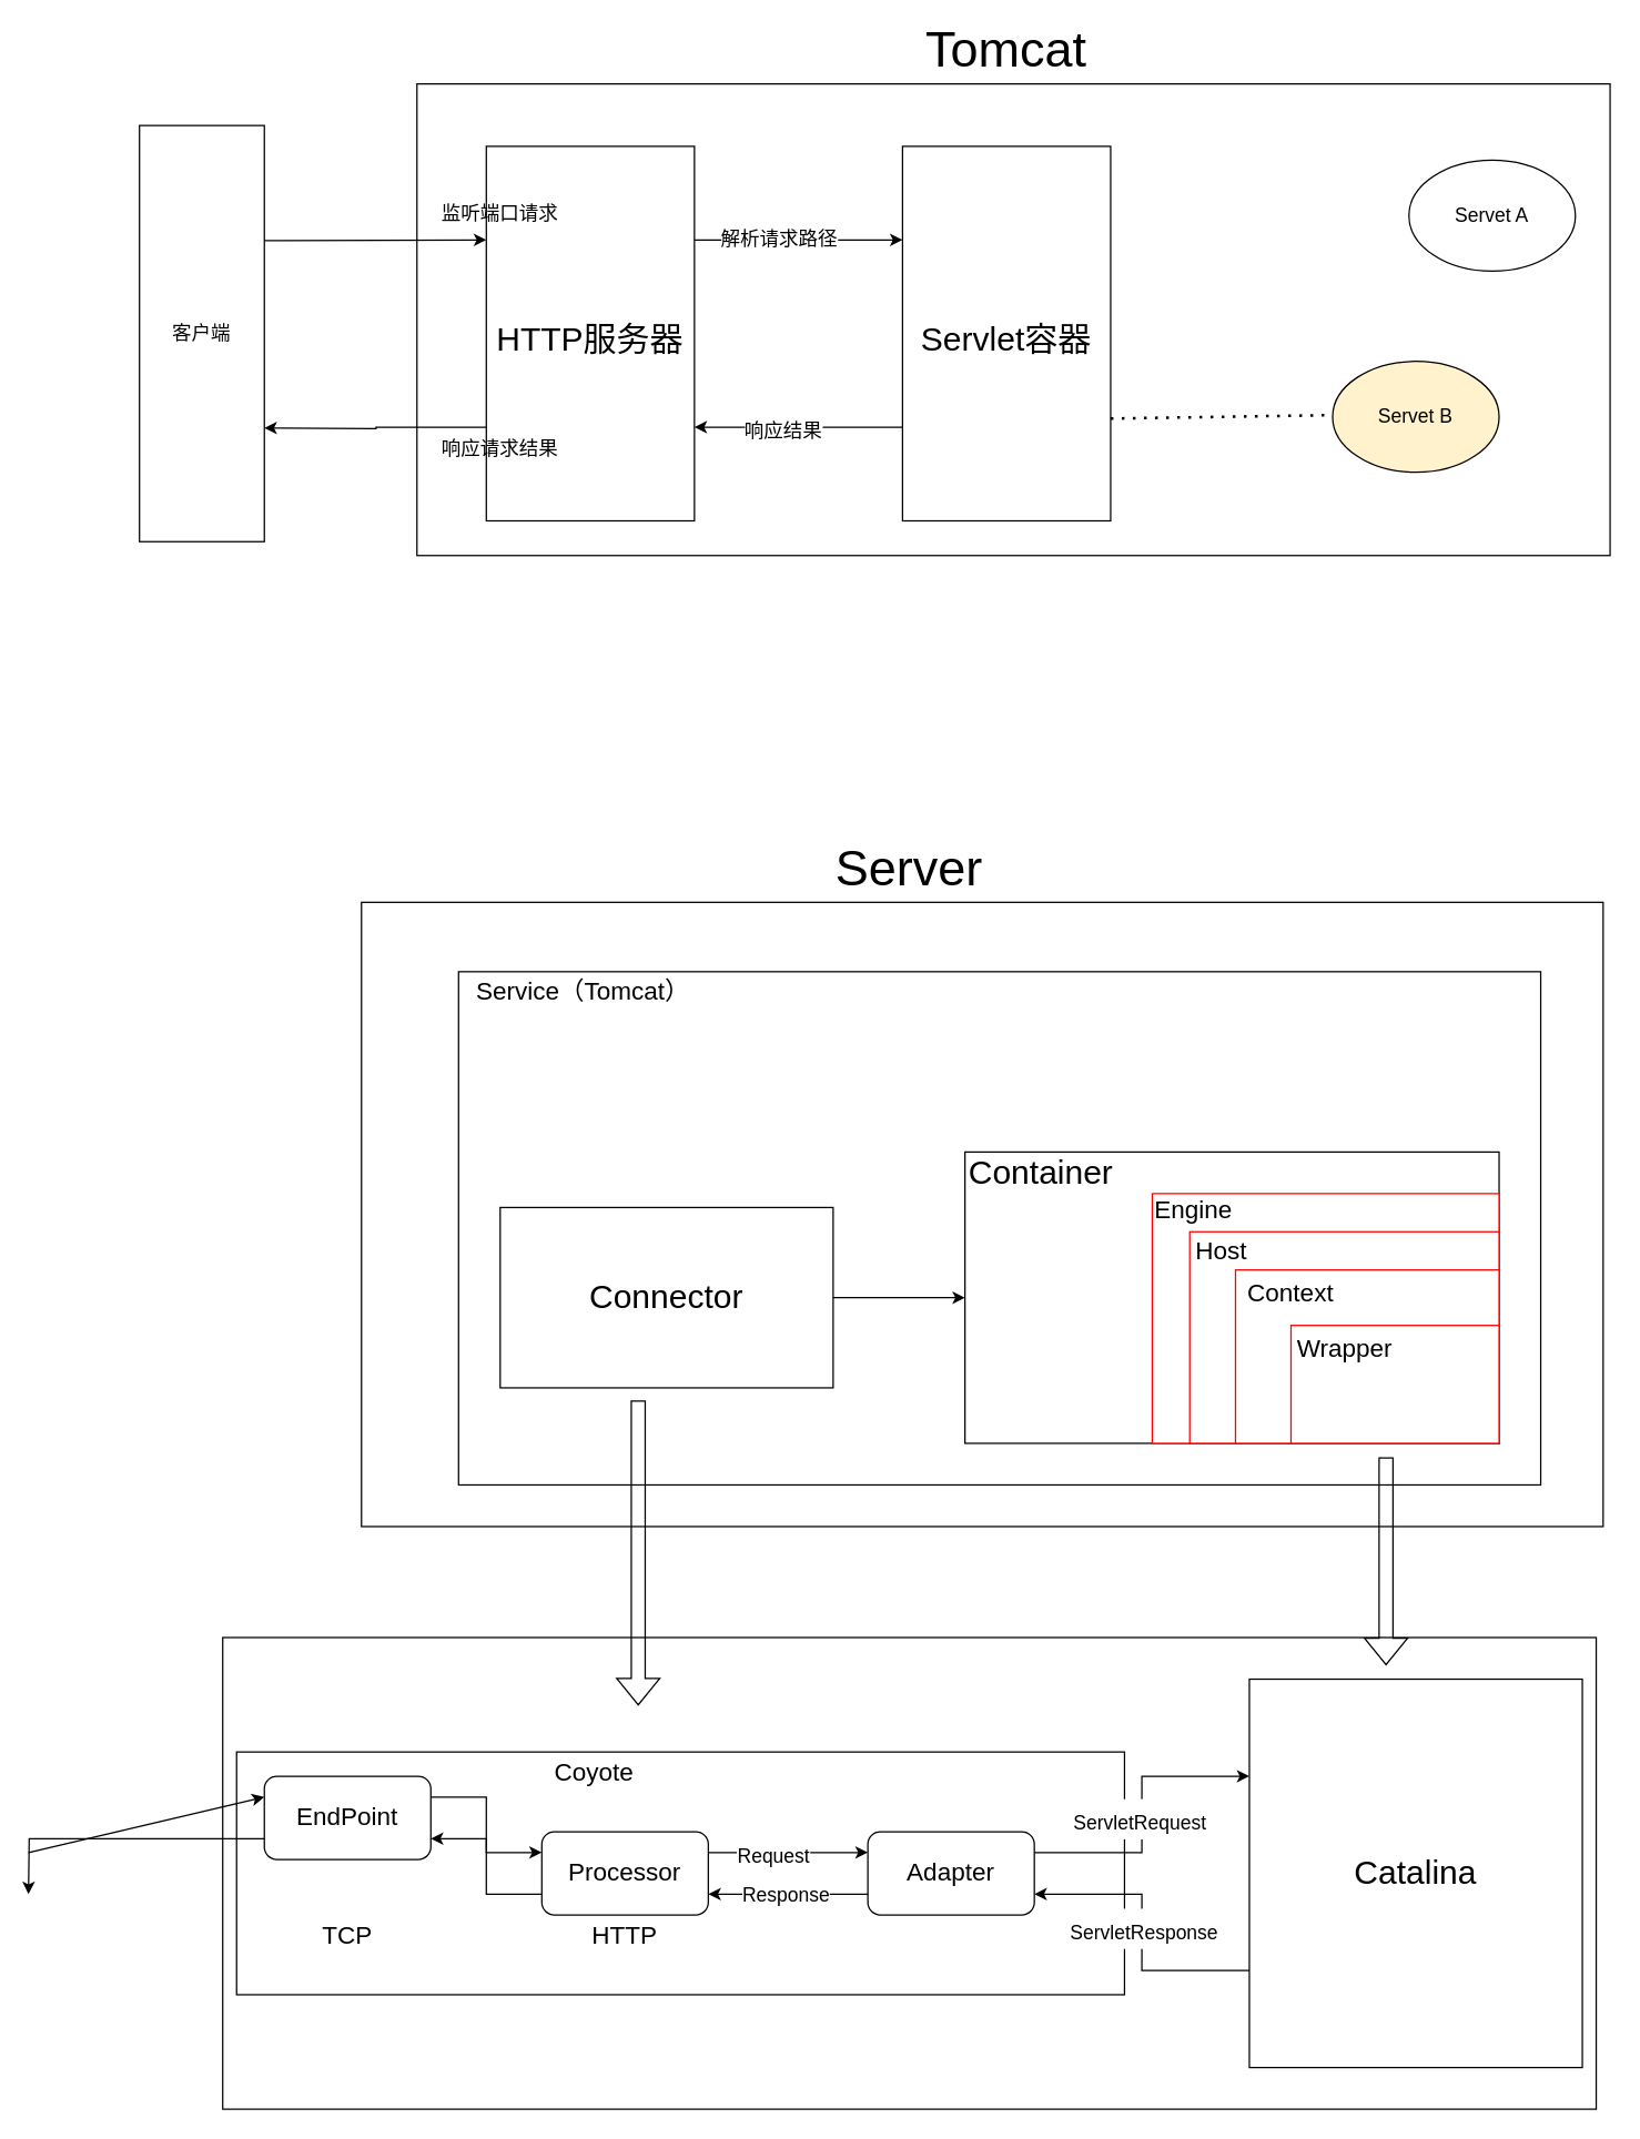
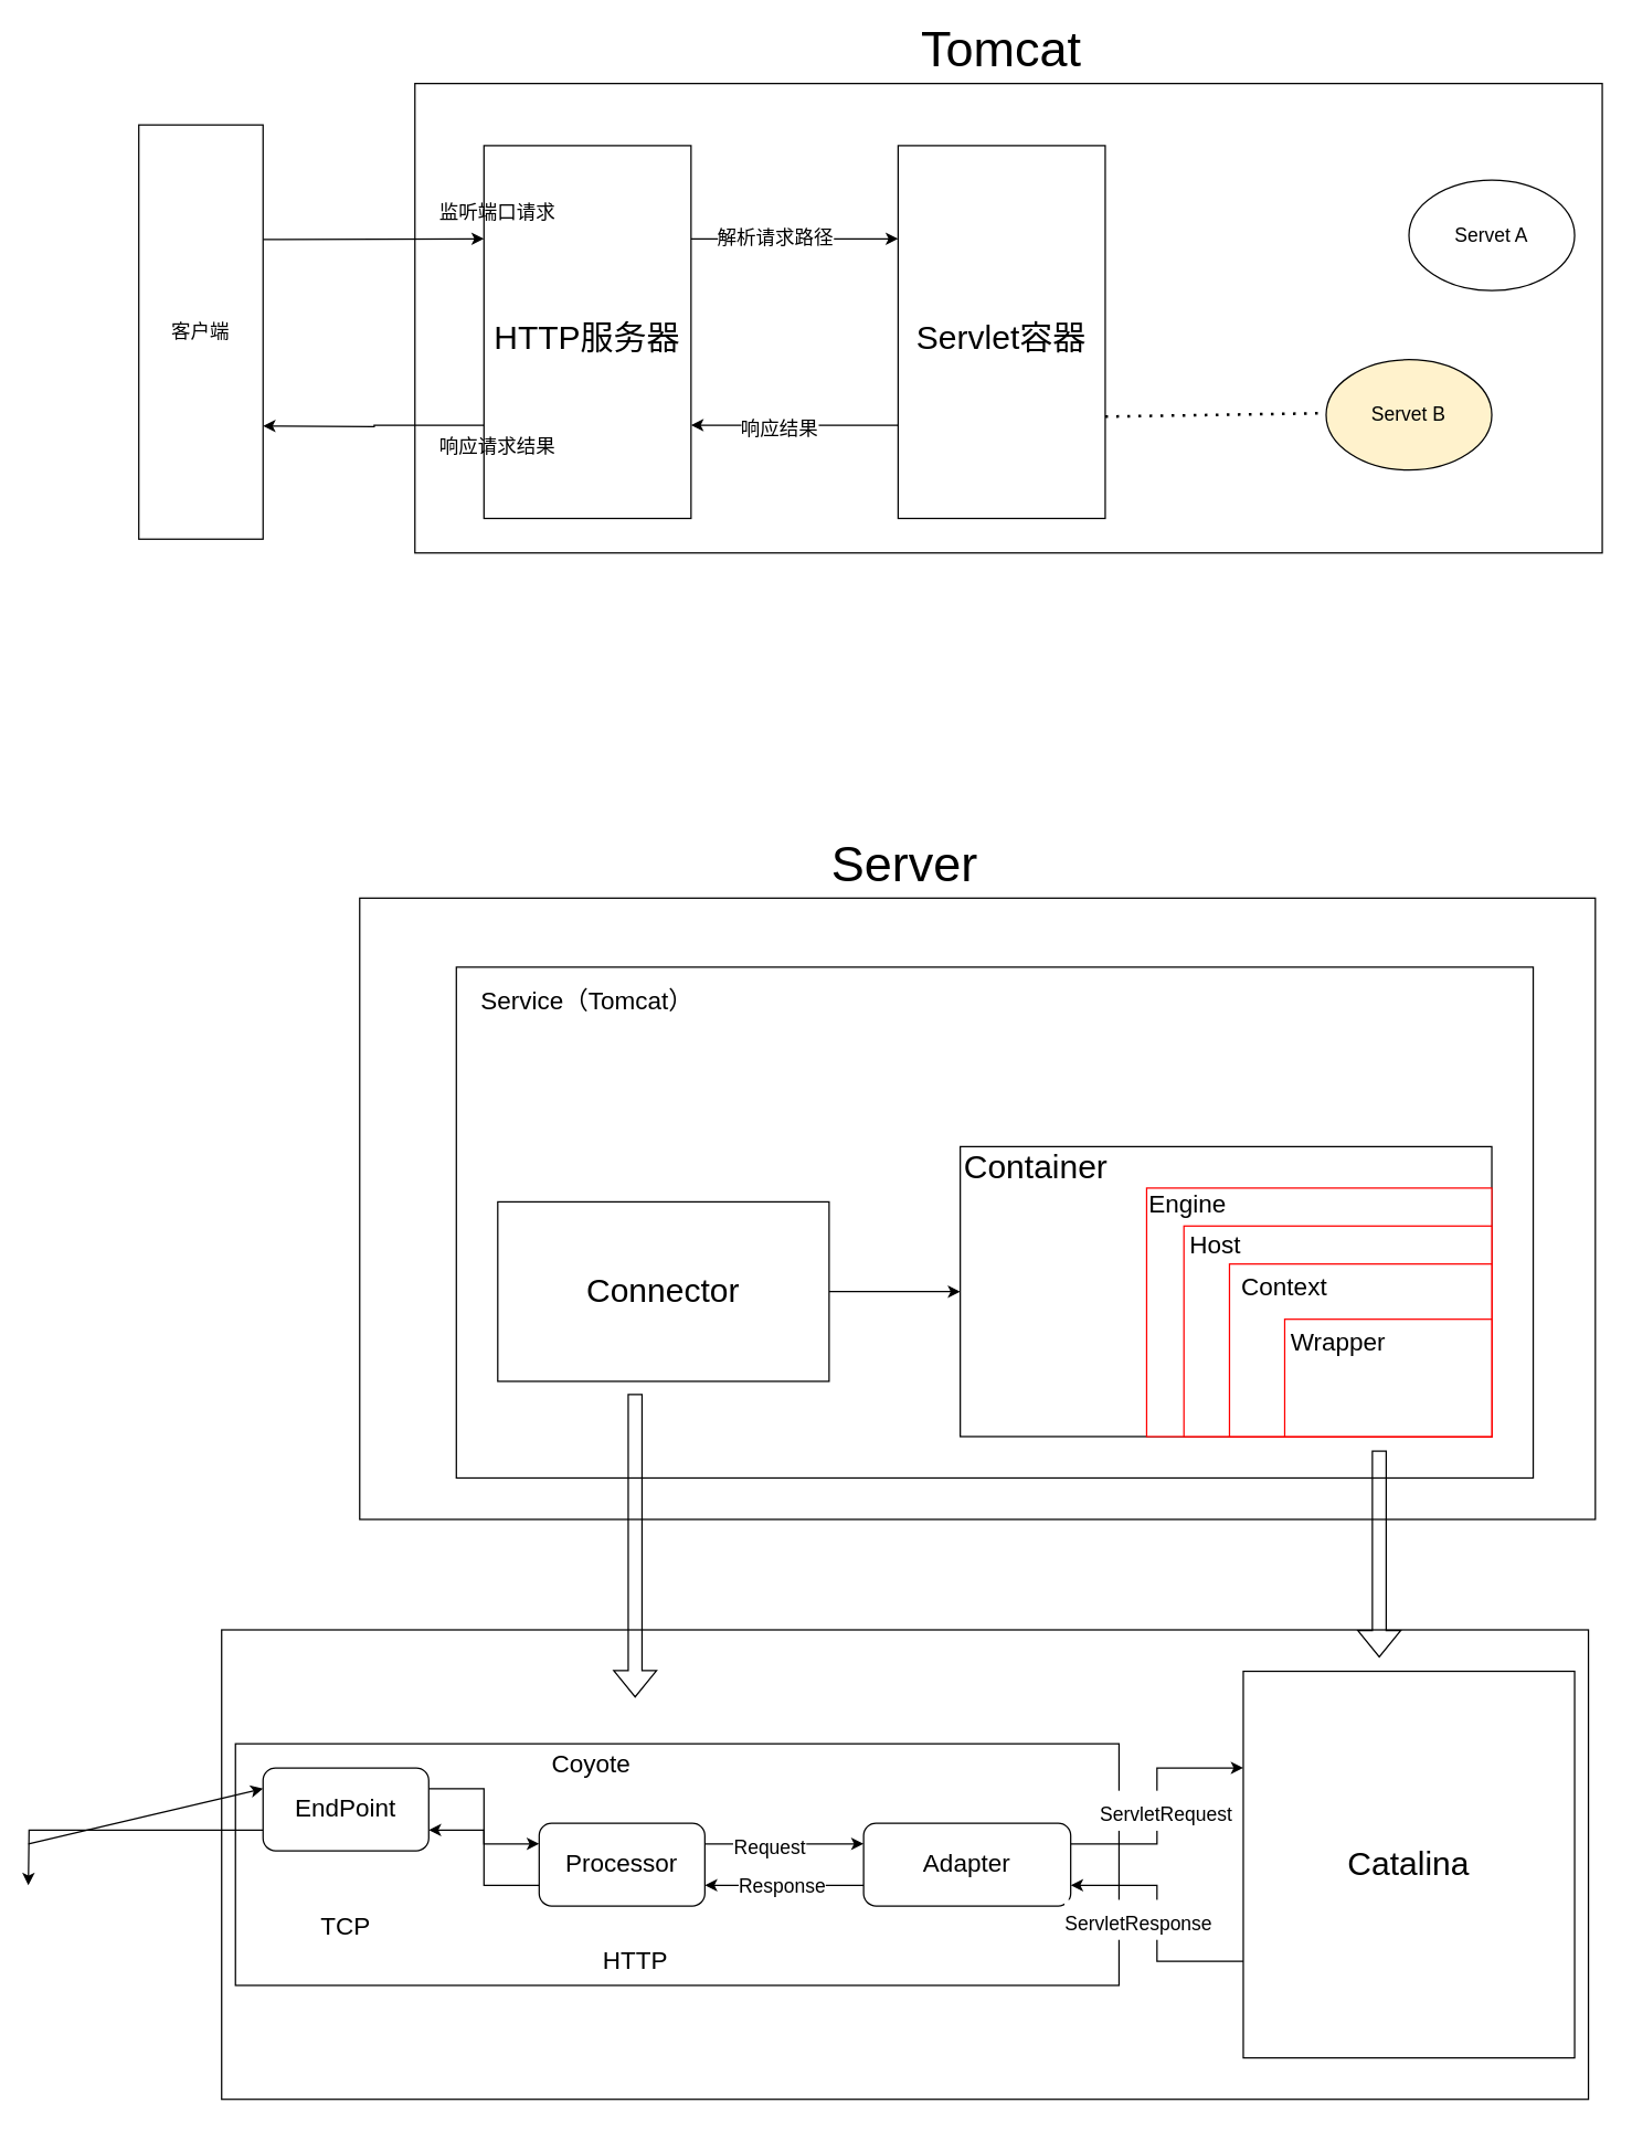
- <mxCell id="16" value="Servet A" style="ellipse;whiteSpace=wrap;html=1;fontSize=14;" vertex="1" parent="1"><mxGeometry x="1015" y="115" width="120" height="80" as="geometry" /></mxCell>
+ <mxCell id="16" value="Servet A" style="ellipse;whiteSpace=wrap;html=1;fontSize=14;" vertex="1" parent="1"><mxGeometry x="1020" y="130" width="120" height="80" as="geometry" /></mxCell>
- <mxCell id="56" value="Service（Tomcat）" style="text;html=1;strokeColor=none;fillColor=none;align=center;verticalAlign=middle;whiteSpace=wrap;rounded=0;fontSize=18;" vertex="1" parent="1"><mxGeometry x="330" y="700" width="180" height="30" as="geometry" /></mxCell>
+ <mxCell id="56" value="Service（Tomcat）" style="text;html=1;strokeColor=none;fillColor=none;align=center;verticalAlign=middle;whiteSpace=wrap;rounded=0;fontSize=18;" vertex="1" parent="1"><mxGeometry x="335" y="710" width="180" height="30" as="geometry" /></mxCell>
- <mxCell id="47" value="Adapter" style="whiteSpace=wrap;html=1;fontSize=18;strokeColor=#000000;rounded=1;" vertex="1" parent="1"><mxGeometry x="625" y="1320" width="120" height="60" as="geometry" /></mxCell>
+ <mxCell id="47" value="Adapter" style="whiteSpace=wrap;html=1;fontSize=18;strokeColor=#000000;rounded=1;" vertex="1" parent="1"><mxGeometry x="625" y="1320" width="150" height="60" as="geometry" /></mxCell>
- <mxCell id="55" value="HTTP" style="text;html=1;strokeColor=none;fillColor=none;align=center;verticalAlign=middle;whiteSpace=wrap;rounded=0;fontSize=18;" vertex="1" parent="1"><mxGeometry x="420" y="1380" width="60" height="30" as="geometry" /></mxCell>
+ <mxCell id="55" value="HTTP" style="text;html=1;strokeColor=none;fillColor=none;align=center;verticalAlign=middle;whiteSpace=wrap;rounded=0;fontSize=18;" vertex="1" parent="1"><mxGeometry x="430" y="1405" width="60" height="30" as="geometry" /></mxCell>
